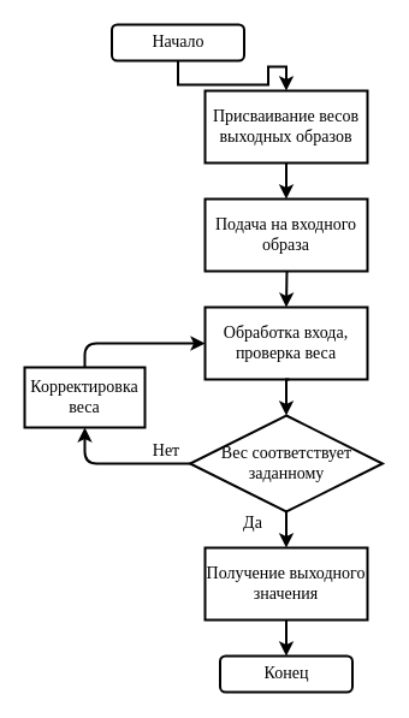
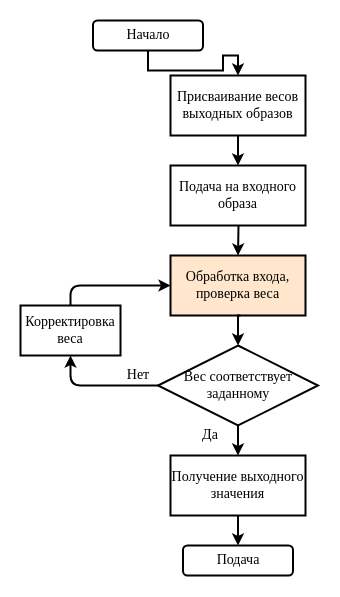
- <mxCell id="8" value="&lt;span style=&quot;font-family: &amp;#34;times new roman&amp;#34; ; font-size: 14px&quot;&gt;Обработка входа, проверка веса&lt;/span&gt;" style="rounded=0;whiteSpace=wrap;html=1;strokeWidth=2;" parent="1" vertex="1"><mxGeometry x="170" y="255" width="135" height="60" as="geometry" /></mxCell>
+ <mxCell id="8" value="&lt;span style=&quot;font-family: &amp;#34;times new roman&amp;#34; ; font-size: 14px&quot;&gt;Обработка входа, проверка веса&lt;/span&gt;" style="rounded=0;whiteSpace=wrap;html=1;strokeWidth=2;fillColor=#ffe6cc;" parent="1" vertex="1"><mxGeometry x="170" y="255" width="135" height="60" as="geometry" /></mxCell>
- <mxCell id="18" value="&lt;font face=&quot;Times New Roman&quot; style=&quot;font-size: 14px&quot;&gt;Конец&lt;/font&gt;" style="rounded=1;whiteSpace=wrap;html=1;strokeWidth=2;" parent="1" vertex="1"><mxGeometry x="182.5" y="545" width="110" height="30" as="geometry" /></mxCell>
+ <mxCell id="18" value="&lt;font face=&quot;Times New Roman&quot; style=&quot;font-size: 14px&quot;&gt;Подача&lt;/font&gt;" style="rounded=1;whiteSpace=wrap;html=1;strokeWidth=2;" parent="1" vertex="1"><mxGeometry x="182.5" y="545" width="110" height="30" as="geometry" /></mxCell>
